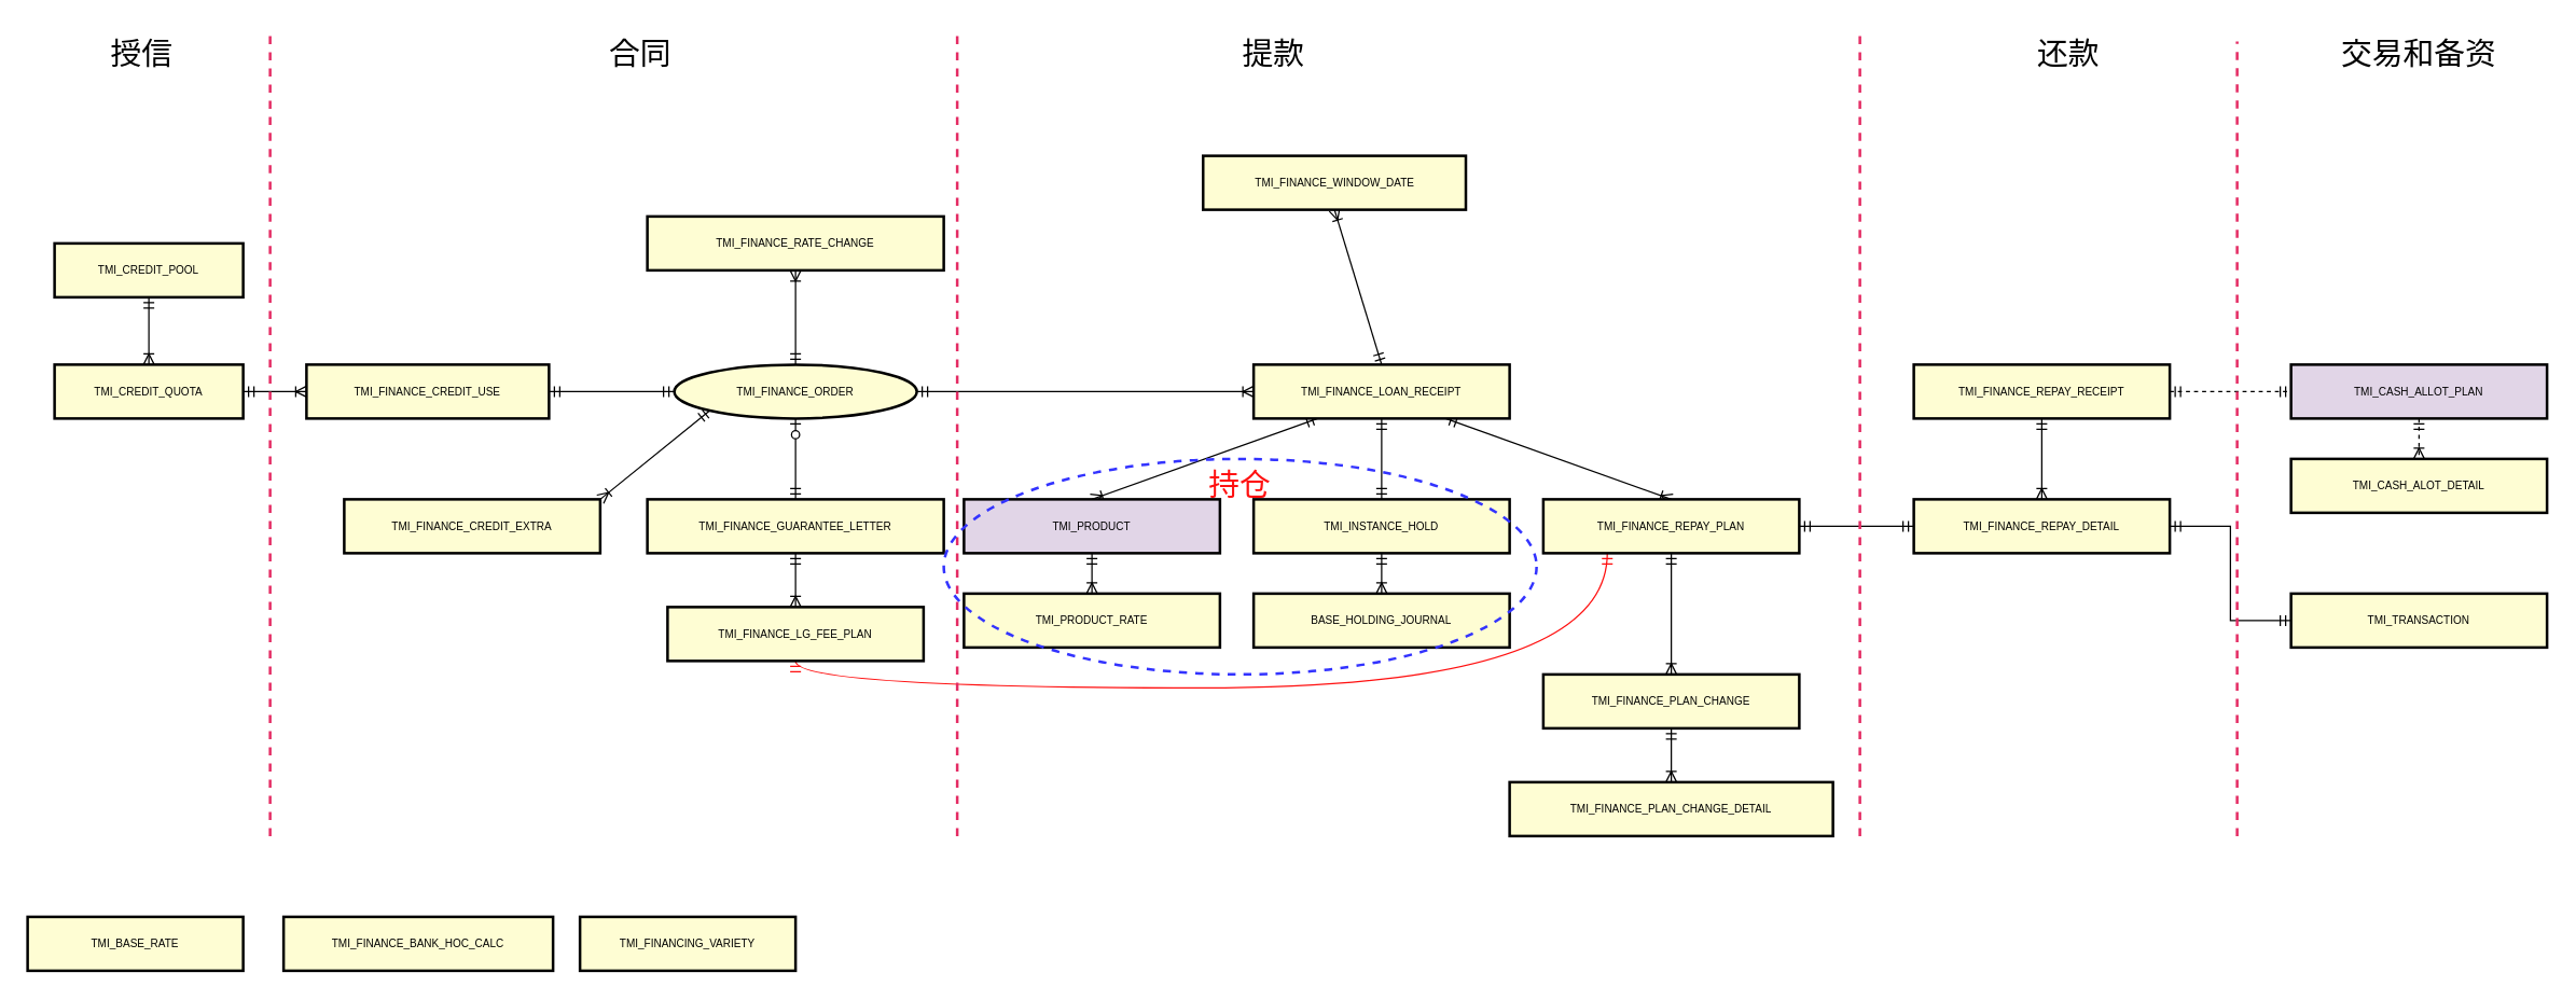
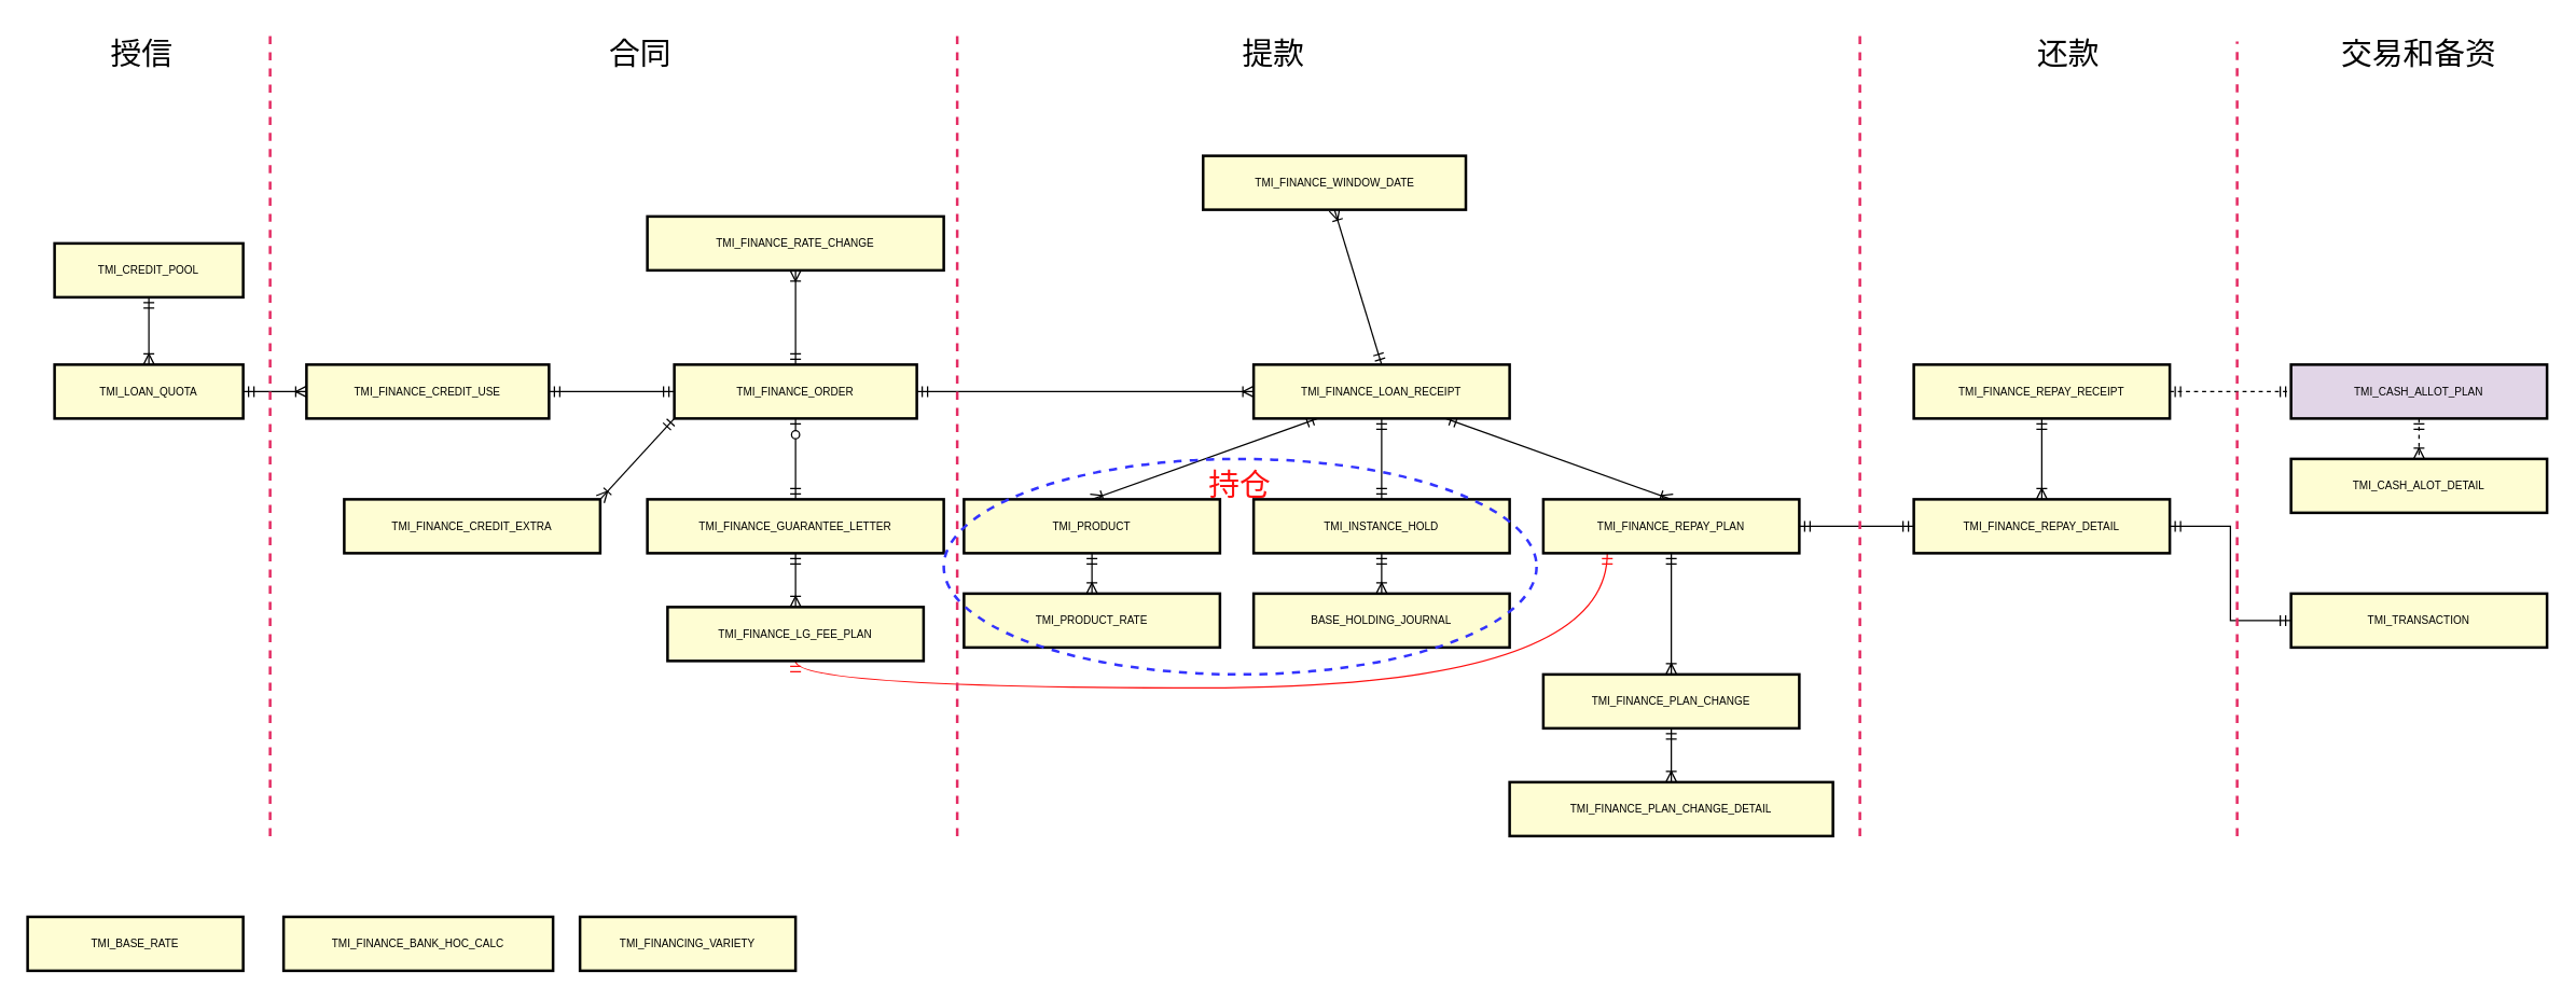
- <mxCell id="5" value="&lt;font style=&quot;font-size: 8px&quot;&gt;TMI_CREDIT_QUOTA&lt;/font&gt;" style="whiteSpace=wrap;html=1;align=center;strokeWidth=2;fillColor=#FEFDD3;fontSize=8;" vertex="1" parent="1"><mxGeometry x="40" y="270" width="140" height="40" as="geometry" /></mxCell>
+ <mxCell id="5" value="&lt;font style=&quot;font-size: 8px&quot;&gt;TMI_LOAN_QUOTA&lt;/font&gt;" style="whiteSpace=wrap;html=1;align=center;strokeWidth=2;fillColor=#FEFDD3;fontSize=8;" vertex="1" parent="1"><mxGeometry x="40" y="270" width="140" height="40" as="geometry" /></mxCell>
- <mxCell id="13" value="&lt;font style=&quot;font-size: 8px&quot;&gt;TMI_FINANCE_ORDER&lt;/font&gt;" style="ellipse;whiteSpace=wrap;html=1;align=center;strokeWidth=2;fillColor=#FEFDD3;fontSize=8;" vertex="1" parent="1"><mxGeometry x="500" y="270" width="180" height="40" as="geometry" /></mxCell>
+ <mxCell id="13" value="&lt;font style=&quot;font-size: 8px&quot;&gt;TMI_FINANCE_ORDER&lt;/font&gt;" style="whiteSpace=wrap;html=1;align=center;strokeWidth=2;fillColor=#FEFDD3;fontSize=8;" vertex="1" parent="1"><mxGeometry x="500" y="270" width="180" height="40" as="geometry" /></mxCell>
- <mxCell id="35" value="&lt;font style=&quot;font-size: 8px&quot;&gt;TMI_PRODUCT&lt;/font&gt;" style="whiteSpace=wrap;html=1;align=center;strokeWidth=2;fillColor=#e1d5e7;fontSize=8;" vertex="1" parent="1"><mxGeometry x="715" y="370" width="190" height="40" as="geometry" /></mxCell>
+ <mxCell id="35" value="&lt;font style=&quot;font-size: 8px&quot;&gt;TMI_PRODUCT&lt;/font&gt;" style="whiteSpace=wrap;html=1;align=center;strokeWidth=2;fillColor=#FEFDD3;fontSize=8;" vertex="1" parent="1"><mxGeometry x="715" y="370" width="190" height="40" as="geometry" /></mxCell>
